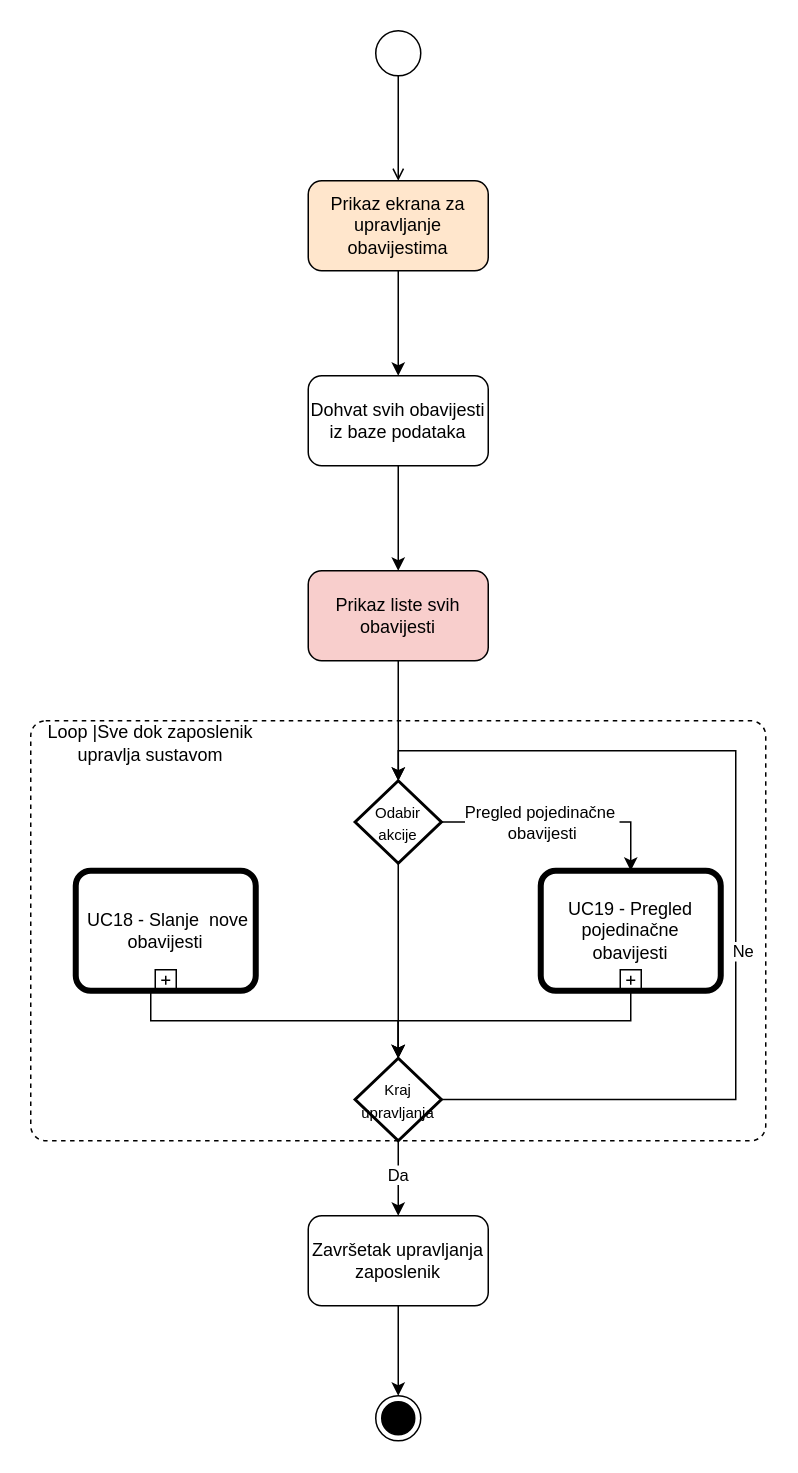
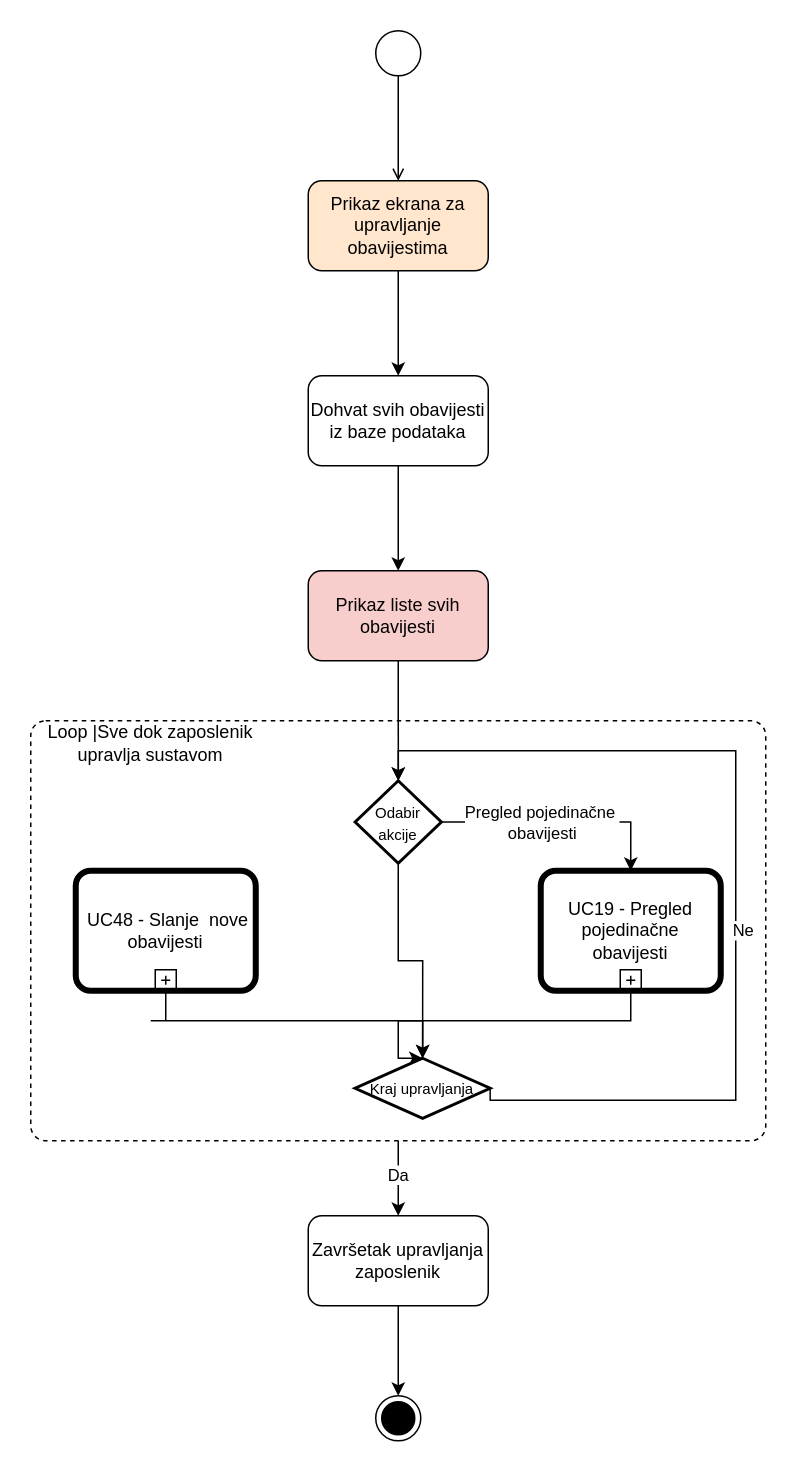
- <mxCell id="25" value=" UC18 - Slanje  nove obavijesti" style="points=[[0.25,0,0],[0.5,0,0],[0.75,0,0],[1,0.25,0],[1,0.5,0],[1,0.75,0],[0.75,1,0],[0.5,1,0],[0.25,1,0],[0,0.75,0],[0,0.5,0],[0,0.25,0]];shape=mxgraph.bpmn.task;whiteSpace=wrap;rectStyle=rounded;size=10;bpmnShapeType=call;isLoopSub=1;" vertex="1" parent="1"><mxGeometry x="50" y="580" width="120" height="80" as="geometry" /></mxCell>
+ <mxCell id="25" value=" UC48 - Slanje  nove obavijesti" style="points=[[0.25,0,0],[0.5,0,0],[0.75,0,0],[1,0.25,0],[1,0.5,0],[1,0.75,0],[0.75,1,0],[0.5,1,0],[0.25,1,0],[0,0.75,0],[0,0.5,0],[0,0.25,0]];shape=mxgraph.bpmn.task;whiteSpace=wrap;rectStyle=rounded;size=10;bpmnShapeType=call;isLoopSub=1;" vertex="1" parent="1"><mxGeometry x="50" y="580" width="120" height="80" as="geometry" /></mxCell>
- <mxCell id="16" value="&lt;font style=&quot;font-size: 10px;&quot;&gt;Kraj upravljanja&lt;/font&gt;" style="strokeWidth=2;html=1;shape=mxgraph.flowchart.decision;whiteSpace=wrap;" vertex="1" parent="1"><mxGeometry x="236.25" y="705" width="57.5" height="55" as="geometry" /></mxCell>
+ <mxCell id="16" value="&lt;font style=&quot;font-size: 10px;&quot;&gt;Kraj upravljanja&lt;/font&gt;" style="strokeWidth=2;html=1;shape=mxgraph.flowchart.decision;whiteSpace=wrap;" vertex="1" parent="1"><mxGeometry x="236.25" y="705" width="90" height="40" as="geometry" /></mxCell>
